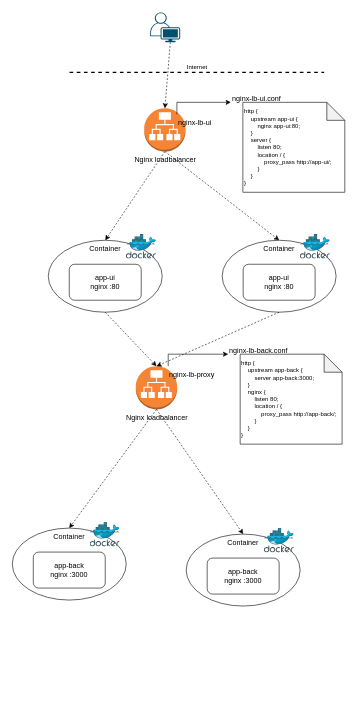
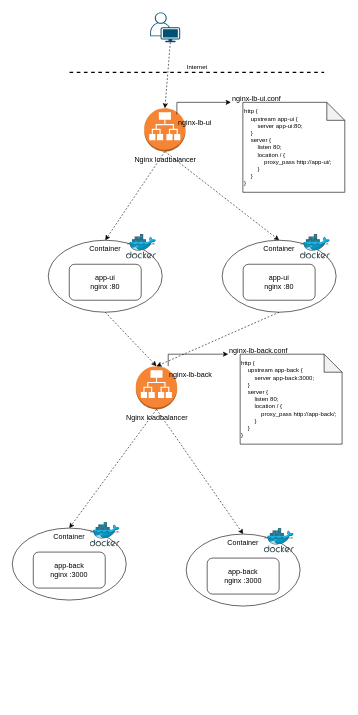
- <mxCell id="8" value="http {&lt;br&gt;&amp;nbsp; &amp;nbsp; upstream app-ui {&lt;br&gt;&amp;nbsp; &amp;nbsp; &amp;nbsp; &amp;nbsp; nginx app-ui:80;&lt;br&gt;&amp;nbsp; &amp;nbsp; }&lt;br&gt;&amp;nbsp; &amp;nbsp; server {&lt;br&gt;&amp;nbsp; &amp;nbsp; &amp;nbsp; &amp;nbsp; listen 80;&lt;br&gt;&amp;nbsp; &amp;nbsp; &amp;nbsp; &amp;nbsp; location / {&lt;br&gt;&amp;nbsp; &amp;nbsp; &amp;nbsp; &amp;nbsp; &amp;nbsp; &amp;nbsp; proxy_pass http://app-ui/;&lt;br&gt;&amp;nbsp; &amp;nbsp; &amp;nbsp; &amp;nbsp; }&lt;br&gt;&amp;nbsp; &amp;nbsp; }&lt;br&gt;}" style="shape=note;whiteSpace=wrap;html=1;backgroundOutline=1;darkOpacity=0.05;align=left;fontSize=10;" vertex="1" parent="2"><mxGeometry x="164.5" y="20" width="170" height="150" as="geometry" /></mxCell>
+ <mxCell id="8" value="http {&lt;br&gt;&amp;nbsp; &amp;nbsp; upstream app-ui {&lt;br&gt;&amp;nbsp; &amp;nbsp; &amp;nbsp; &amp;nbsp; server app-ui:80;&lt;br&gt;&amp;nbsp; &amp;nbsp; }&lt;br&gt;&amp;nbsp; &amp;nbsp; server {&lt;br&gt;&amp;nbsp; &amp;nbsp; &amp;nbsp; &amp;nbsp; listen 80;&lt;br&gt;&amp;nbsp; &amp;nbsp; &amp;nbsp; &amp;nbsp; location / {&lt;br&gt;&amp;nbsp; &amp;nbsp; &amp;nbsp; &amp;nbsp; &amp;nbsp; &amp;nbsp; proxy_pass http://app-ui/;&lt;br&gt;&amp;nbsp; &amp;nbsp; &amp;nbsp; &amp;nbsp; }&lt;br&gt;&amp;nbsp; &amp;nbsp; }&lt;br&gt;}" style="shape=note;whiteSpace=wrap;html=1;backgroundOutline=1;darkOpacity=0.05;align=left;fontSize=10;" vertex="1" parent="2"><mxGeometry x="164.5" y="20" width="170" height="150" as="geometry" /></mxCell>
- <mxCell id="29" value="nginx-lb-proxy" style="text;whiteSpace=wrap;" vertex="1" parent="27"><mxGeometry x="54" width="90" height="40" as="geometry" /></mxCell>
+ <mxCell id="29" value="nginx-lb-back" style="text;whiteSpace=wrap;" vertex="1" parent="27"><mxGeometry x="54" width="90" height="40" as="geometry" /></mxCell>
- <mxCell id="31" value="&lt;div&gt;http {&lt;/div&gt;&lt;div&gt;&amp;nbsp; &amp;nbsp; upstream app-back {&lt;/div&gt;&lt;div&gt;&amp;nbsp; &amp;nbsp; &amp;nbsp; &amp;nbsp; server app-back:3000;&lt;/div&gt;&lt;div&gt;&amp;nbsp; &amp;nbsp; }&lt;/div&gt;&lt;div&gt;&amp;nbsp; &amp;nbsp; nginx {&lt;/div&gt;&lt;div&gt;&amp;nbsp; &amp;nbsp; &amp;nbsp; &amp;nbsp; listen 80;&lt;/div&gt;&lt;div&gt;&lt;span style=&quot;background-color: initial;&quot;&gt;&amp;nbsp; &amp;nbsp; &amp;nbsp; &amp;nbsp; location / {&lt;/span&gt;&lt;br&gt;&lt;/div&gt;&lt;div&gt;&amp;nbsp; &amp;nbsp; &amp;nbsp; &amp;nbsp; &amp;nbsp; &amp;nbsp; proxy_pass http://app-back/;&lt;/div&gt;&lt;div&gt;&amp;nbsp; &amp;nbsp; &amp;nbsp; &amp;nbsp; }&lt;/div&gt;&lt;div&gt;&amp;nbsp; &amp;nbsp; }&lt;/div&gt;&lt;div&gt;}&lt;/div&gt;" style="shape=note;whiteSpace=wrap;html=1;backgroundOutline=1;darkOpacity=0.05;align=left;fontSize=10;" vertex="1" parent="26"><mxGeometry x="174" y="10" width="170" height="150" as="geometry" /></mxCell>
+ <mxCell id="31" value="&lt;div&gt;http {&lt;/div&gt;&lt;div&gt;&amp;nbsp; &amp;nbsp; upstream app-back {&lt;/div&gt;&lt;div&gt;&amp;nbsp; &amp;nbsp; &amp;nbsp; &amp;nbsp; server app-back:3000;&lt;/div&gt;&lt;div&gt;&amp;nbsp; &amp;nbsp; }&lt;/div&gt;&lt;div&gt;&amp;nbsp; &amp;nbsp; server {&lt;/div&gt;&lt;div&gt;&amp;nbsp; &amp;nbsp; &amp;nbsp; &amp;nbsp; listen 80;&lt;/div&gt;&lt;div&gt;&lt;span style=&quot;background-color: initial;&quot;&gt;&amp;nbsp; &amp;nbsp; &amp;nbsp; &amp;nbsp; location / {&lt;/span&gt;&lt;br&gt;&lt;/div&gt;&lt;div&gt;&amp;nbsp; &amp;nbsp; &amp;nbsp; &amp;nbsp; &amp;nbsp; &amp;nbsp; proxy_pass http://app-back/;&lt;/div&gt;&lt;div&gt;&amp;nbsp; &amp;nbsp; &amp;nbsp; &amp;nbsp; }&lt;/div&gt;&lt;div&gt;&amp;nbsp; &amp;nbsp; }&lt;/div&gt;&lt;div&gt;}&lt;/div&gt;" style="shape=note;whiteSpace=wrap;html=1;backgroundOutline=1;darkOpacity=0.05;align=left;fontSize=10;" vertex="1" parent="26"><mxGeometry x="174" y="10" width="170" height="150" as="geometry" /></mxCell>
